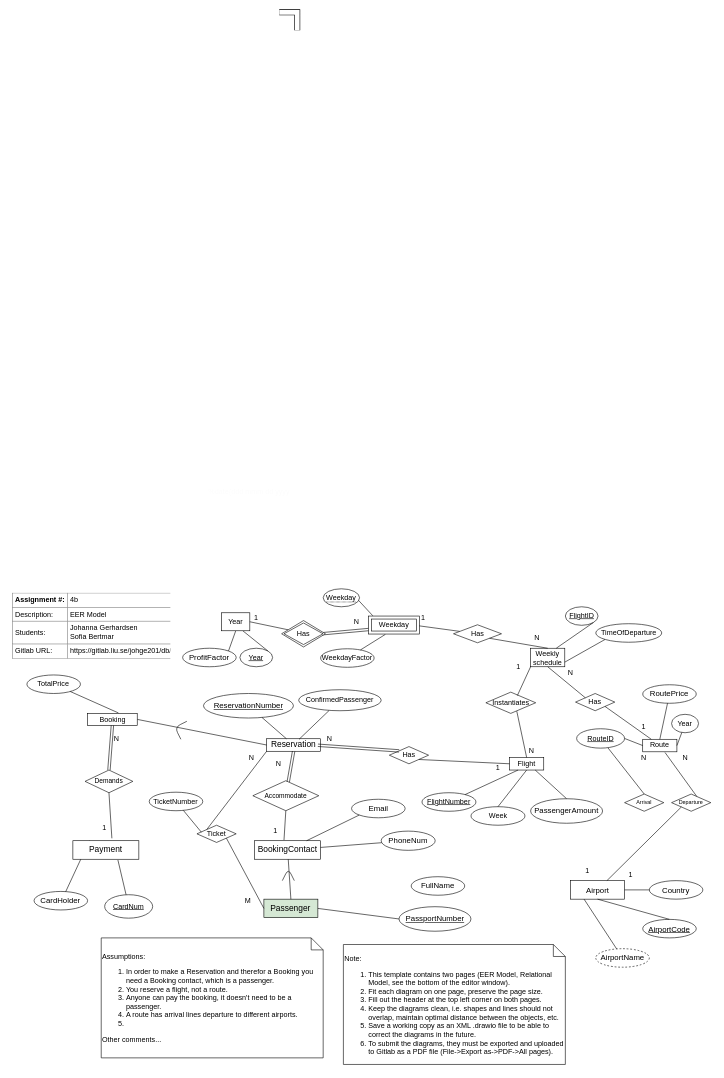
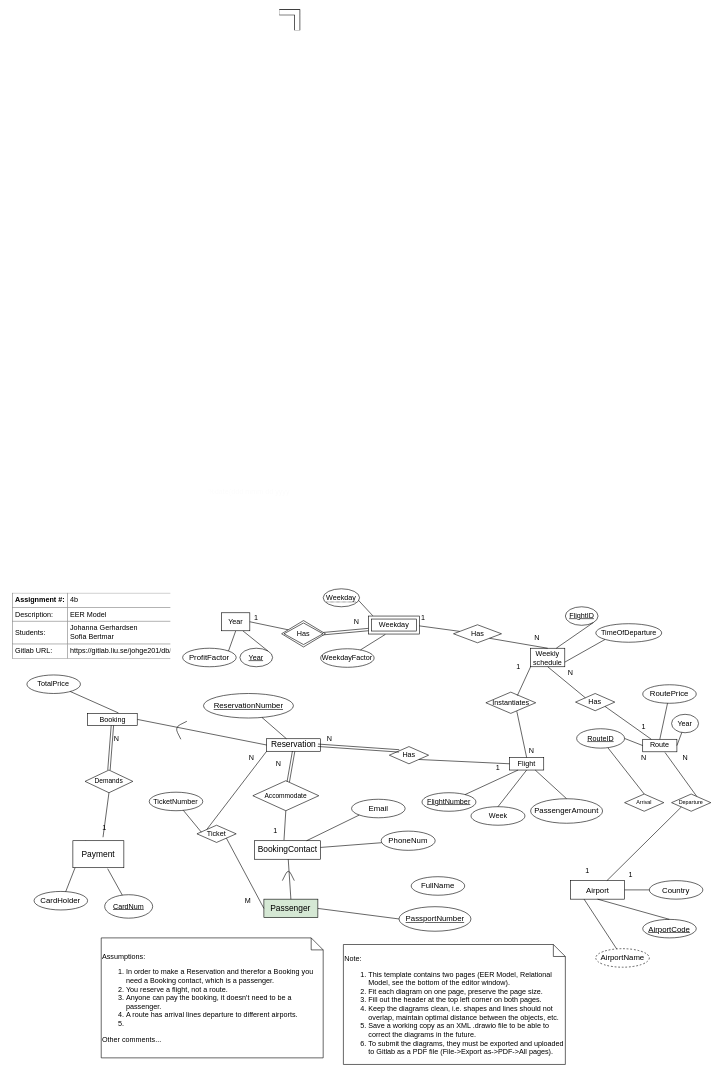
- <mxCell id="109" value="ConfirmedPassenger" style="ellipse;whiteSpace=wrap;html=1;" vertex="1" parent="1"><mxGeometry x="497.45" y="1149.28" width="137.55" height="35" as="geometry" /></mxCell>
- <mxCell id="110" value="" style="endArrow=none;html=1;exitX=0.6;exitY=0.048;exitDx=0;exitDy=0;exitPerimeter=0;entryX=0.368;entryY=0.992;entryDx=0;entryDy=0;entryPerimeter=0;" edge="1" parent="1" source="15" target="109"><mxGeometry width="50" height="50" relative="1" as="geometry"><mxPoint x="691" y="1301" as="sourcePoint" /><mxPoint x="741" y="1251" as="targetPoint" /></mxGeometry></mxCell>
- <mxCell id="102" value="&lt;font style=&quot;font-size: 14px&quot;&gt;Payment&lt;/font&gt;" style="whiteSpace=wrap;html=1;align=center;strokeColor=#000000;fillColor=#ffffff;fontSize=7;fontColor=#000000;" vertex="1" parent="1"><mxGeometry x="121" y="1401" width="110" height="30.89" as="geometry" /></mxCell>
+ <mxCell id="102" value="&lt;font style=&quot;font-size: 14px&quot;&gt;Payment&lt;/font&gt;" style="whiteSpace=wrap;html=1;align=center;strokeColor=#000000;fillColor=#ffffff;fontSize=7;fontColor=#000000;" vertex="1" parent="1"><mxGeometry x="121" y="1401" width="85" height="45" as="geometry" /></mxCell>
